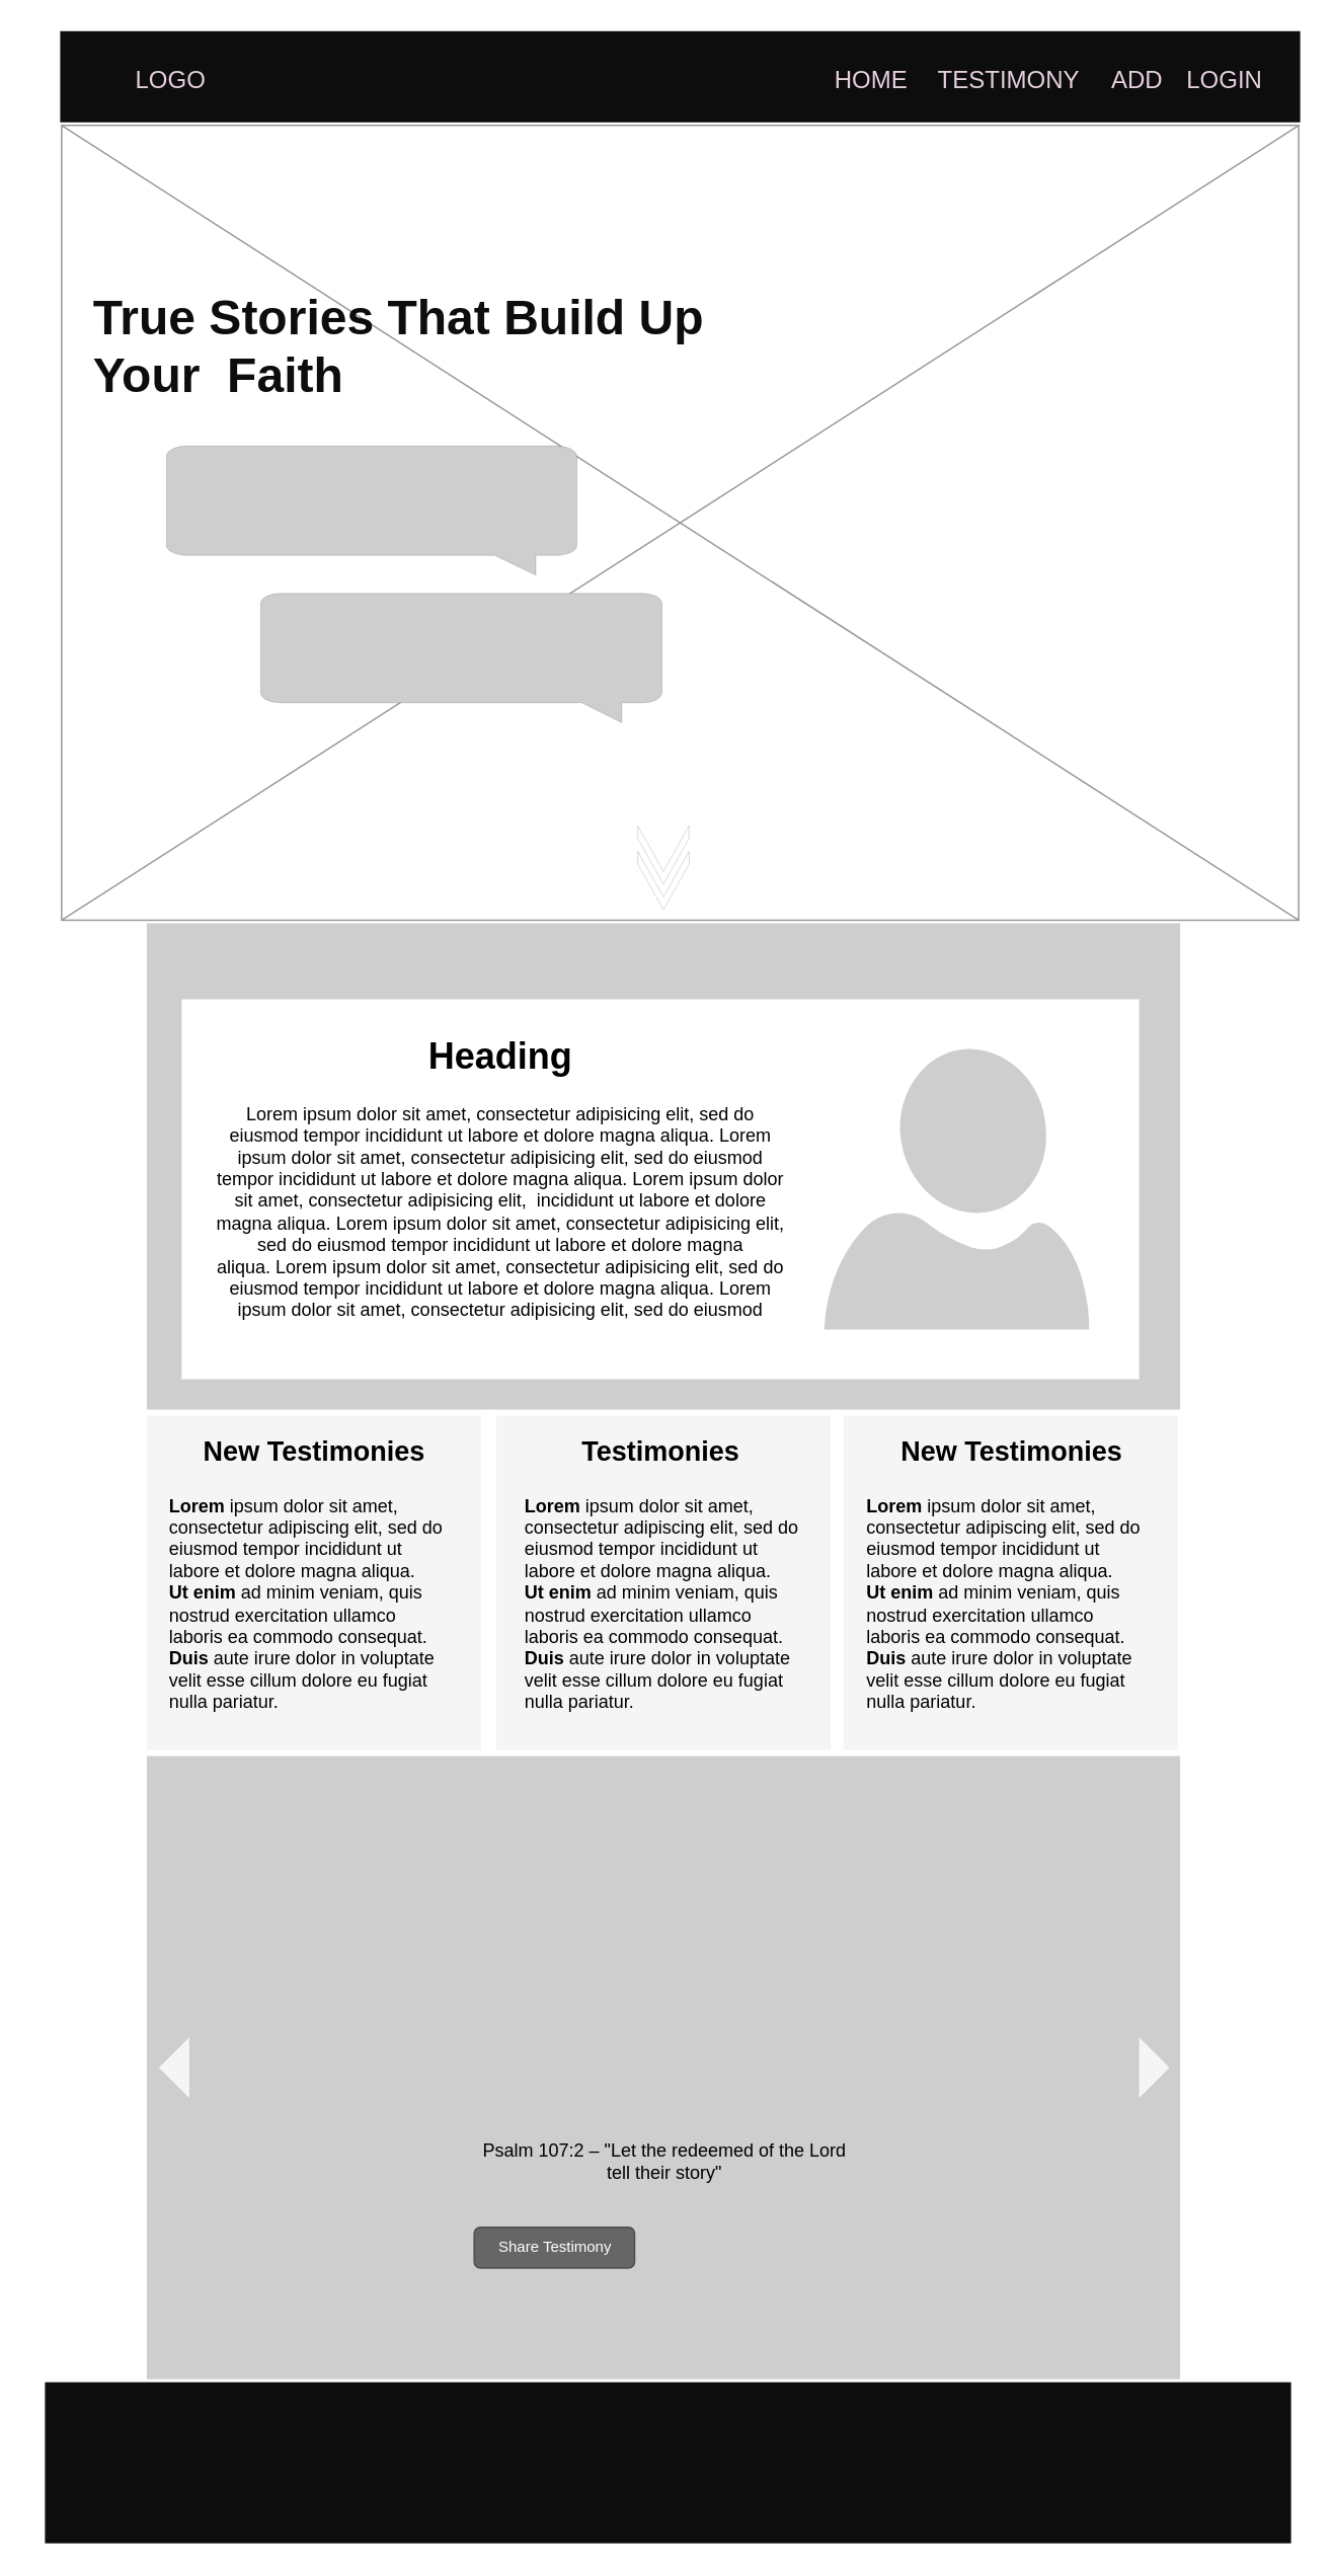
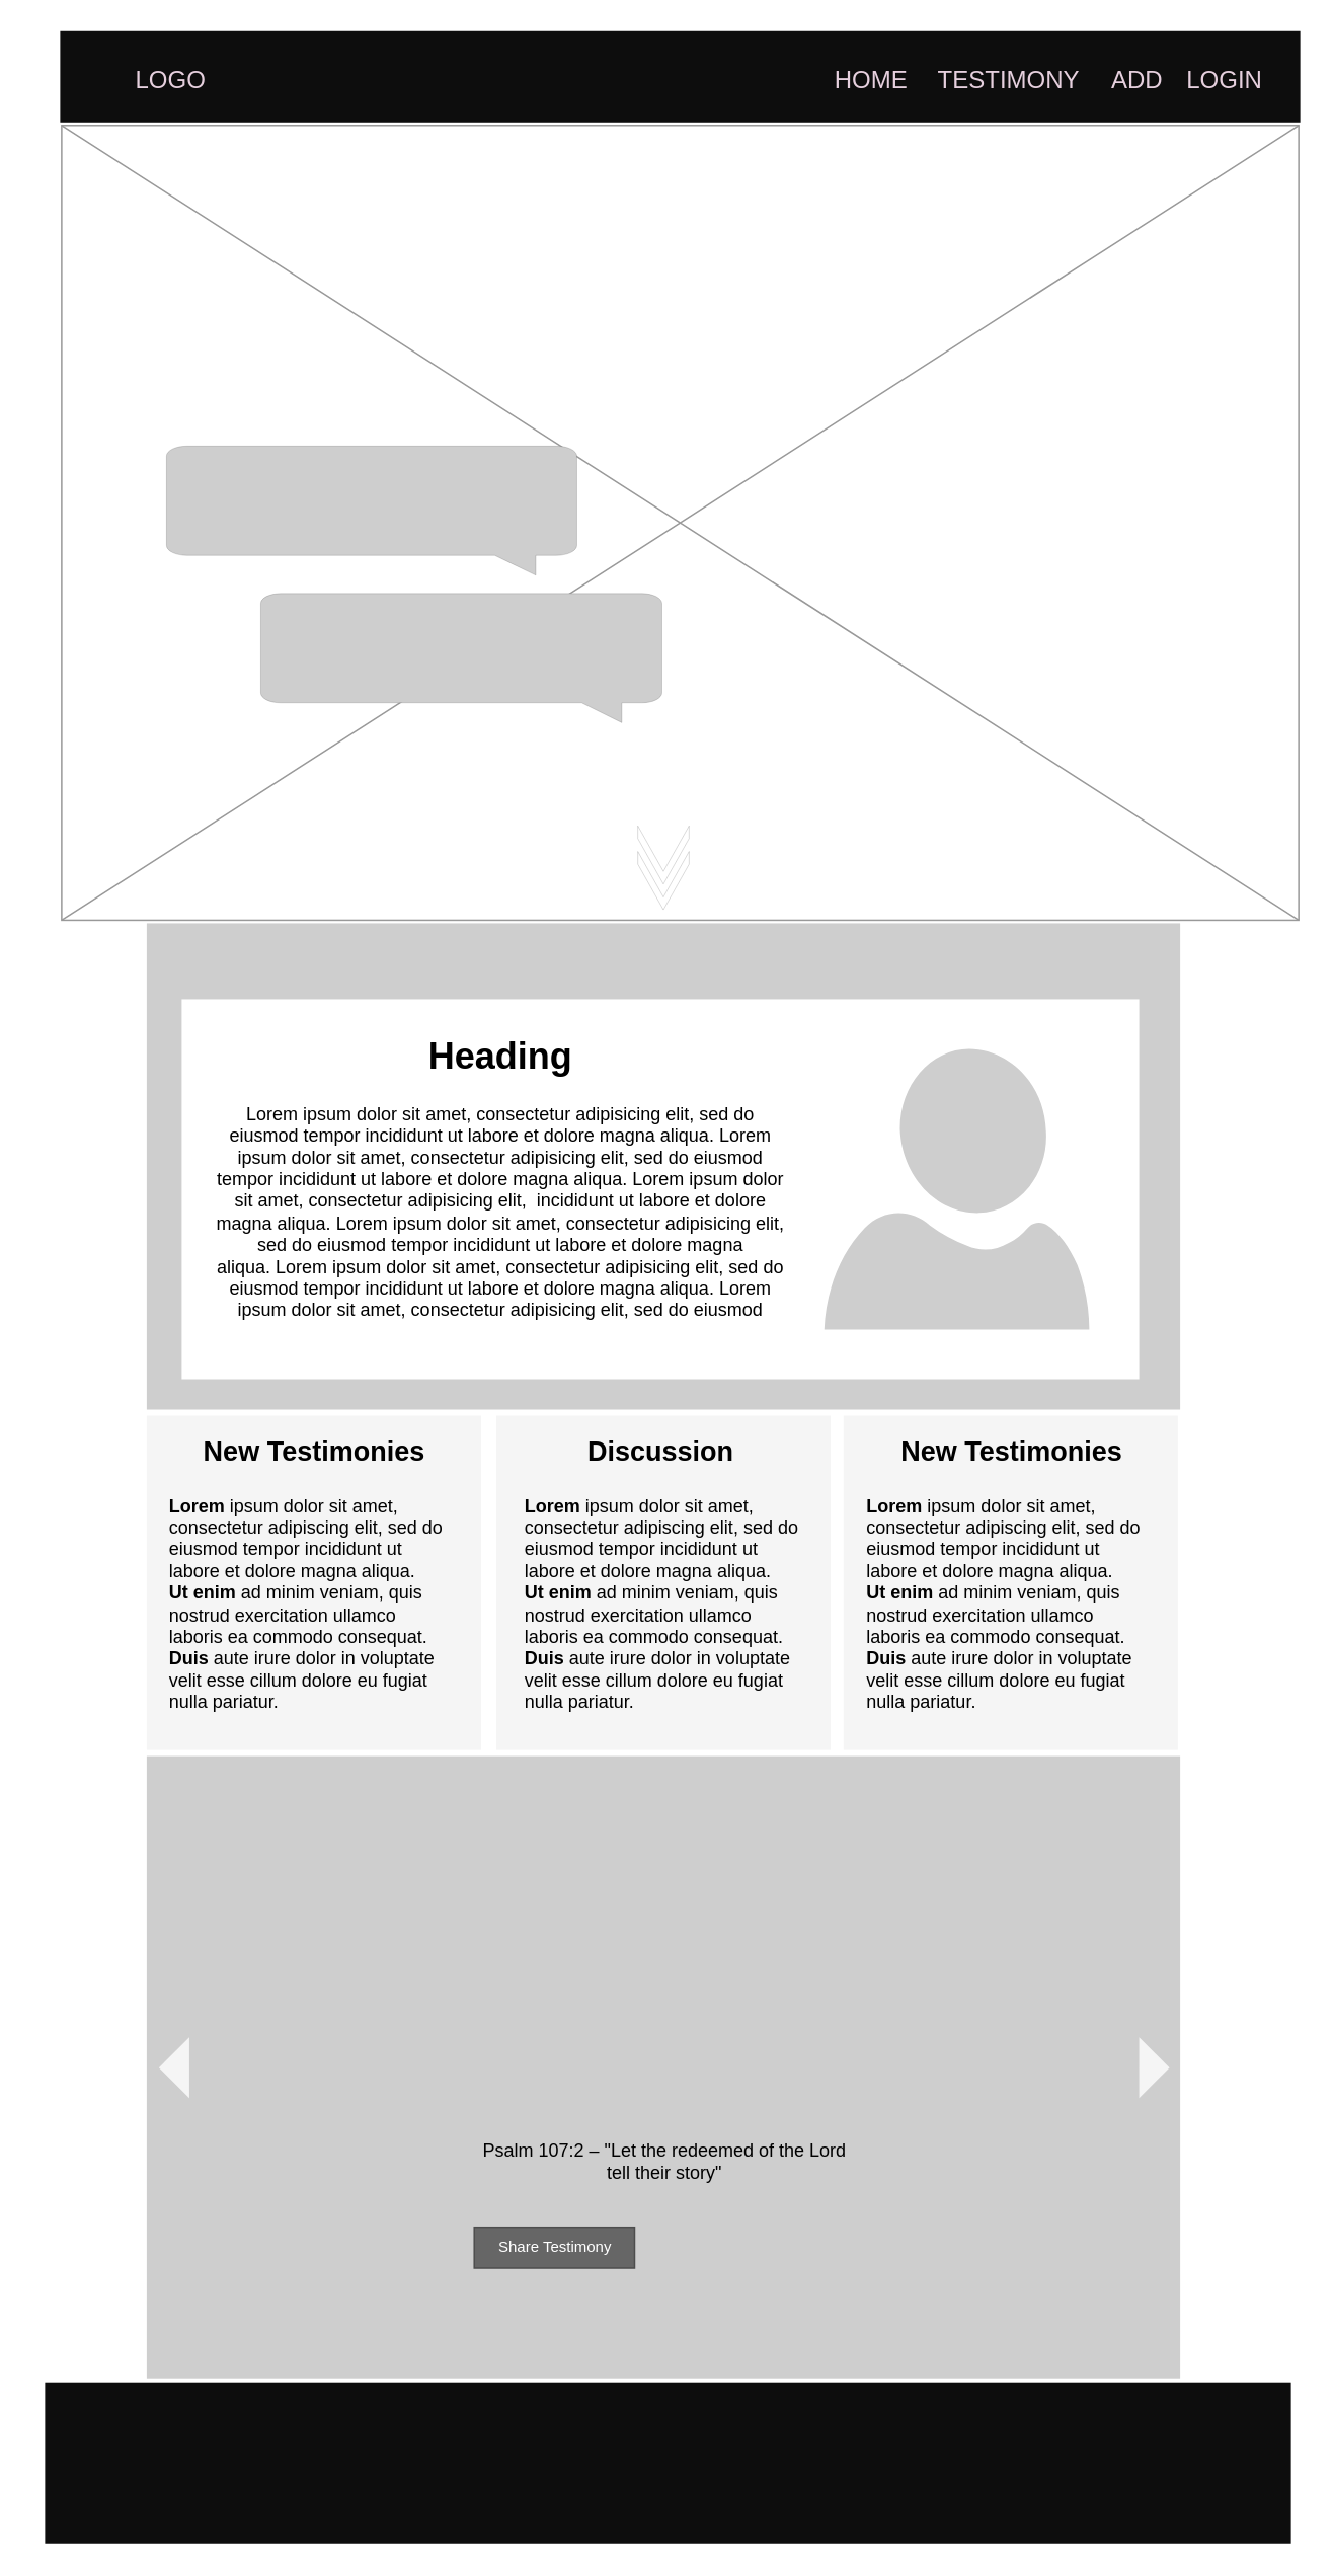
- <mxCell id="8" value="&lt;h1 style=&quot;margin-top: 0px;&quot;&gt;True Stories That Build Up Your&amp;nbsp; Faith&lt;/h1&gt;" style="text;html=1;whiteSpace=wrap;overflow=hidden;rounded=0;fontSize=16;fillColor=none;fontColor=#0D0D0D;" parent="2" vertex="1"><mxGeometry x="39" y="163" width="410" height="86" as="geometry" /></mxCell>
- <mxCell id="16" value="Testimonies" style="text;strokeColor=none;fillColor=none;html=1;fontSize=18;fontStyle=1;verticalAlign=middle;align=center;" parent="2" vertex="1"><mxGeometry x="314" y="915" width="200" height="40" as="geometry" /></mxCell>
+ <mxCell id="16" value="Discussion" style="text;strokeColor=none;fillColor=none;html=1;fontSize=18;fontStyle=1;verticalAlign=middle;align=center;" parent="2" vertex="1"><mxGeometry x="314" y="915" width="200" height="40" as="geometry" /></mxCell>
- <mxCell id="24" value="Share Testimony" style="rounded=1;html=1;shadow=0;dashed=0;whiteSpace=wrap;fontSize=10;fillColor=#666666;align=center;strokeColor=#4D4D4D;fontColor=#ffffff;" parent="23" vertex="1"><mxGeometry width="105.5" height="26.88" as="geometry" /></mxCell>
+ <mxCell id="24" value="Share Testimony" style="html=1;shadow=0;dashed=0;whiteSpace=wrap;fontSize=10;fillColor=#666666;align=center;strokeColor=#4D4D4D;fontColor=#ffffff;rounded=0;" parent="23" vertex="1"><mxGeometry width="105.5" height="26.88" as="geometry" /></mxCell>
